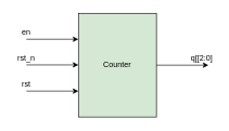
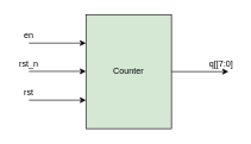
- <mxCell id="10" value="q[[2:0]" style="text;strokeColor=none;align=center;fillColor=none;html=1;verticalAlign=middle;whiteSpace=wrap;rounded=0;" vertex="1" parent="1"><mxGeometry x="290" y="80" width="40" height="20" as="geometry" /></mxCell>
+ <mxCell id="10" value="q[[7:0]" style="text;strokeColor=none;align=center;fillColor=none;html=1;verticalAlign=middle;whiteSpace=wrap;rounded=0;" vertex="1" parent="1"><mxGeometry x="290" y="80" width="40" height="20" as="geometry" /></mxCell>
